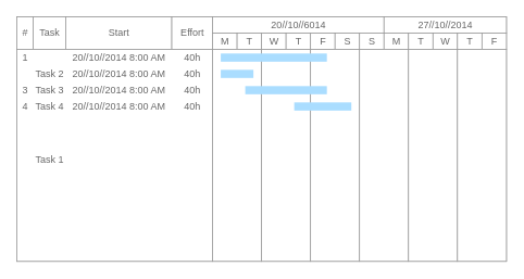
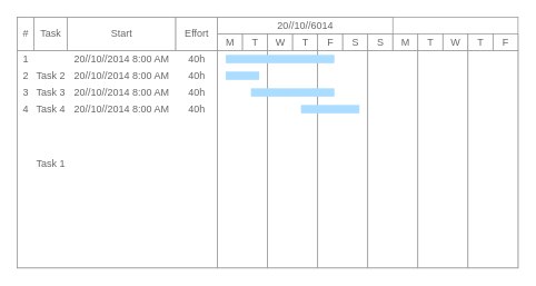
- <mxCell id="8" value="27//10//2014" style="strokeColor=inherit;fillColor=inherit;gradientColor=inherit;strokeWidth=1;shadow=0;dashed=0;align=center;html=1;shape=mxgraph.mockup.graphics.rrect;rSize=0;fontColor=#666666;" vertex="1" parent="2"><mxGeometry x="450" width="150" height="20" as="geometry" /></mxCell>
+ <mxCell id="32" value="2" style="strokeWidth=1;shadow=0;dashed=0;align=center;html=1;shape=mxgraph.mockup.graphics.anchor;fontColor=#666666;" vertex="1" parent="2"><mxGeometry y="60" width="20" height="20" as="geometry" /></mxCell>
